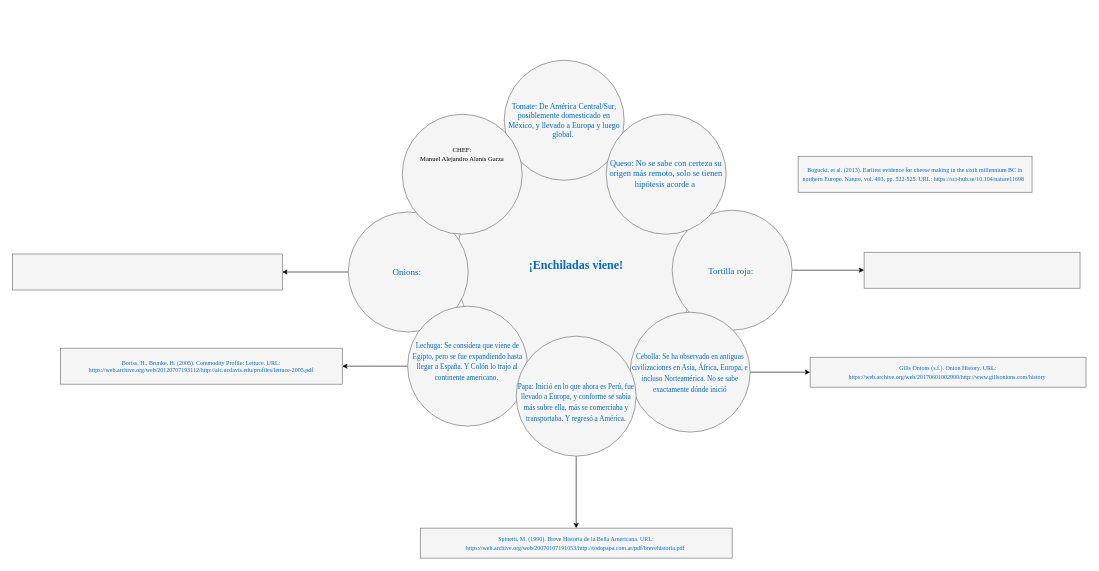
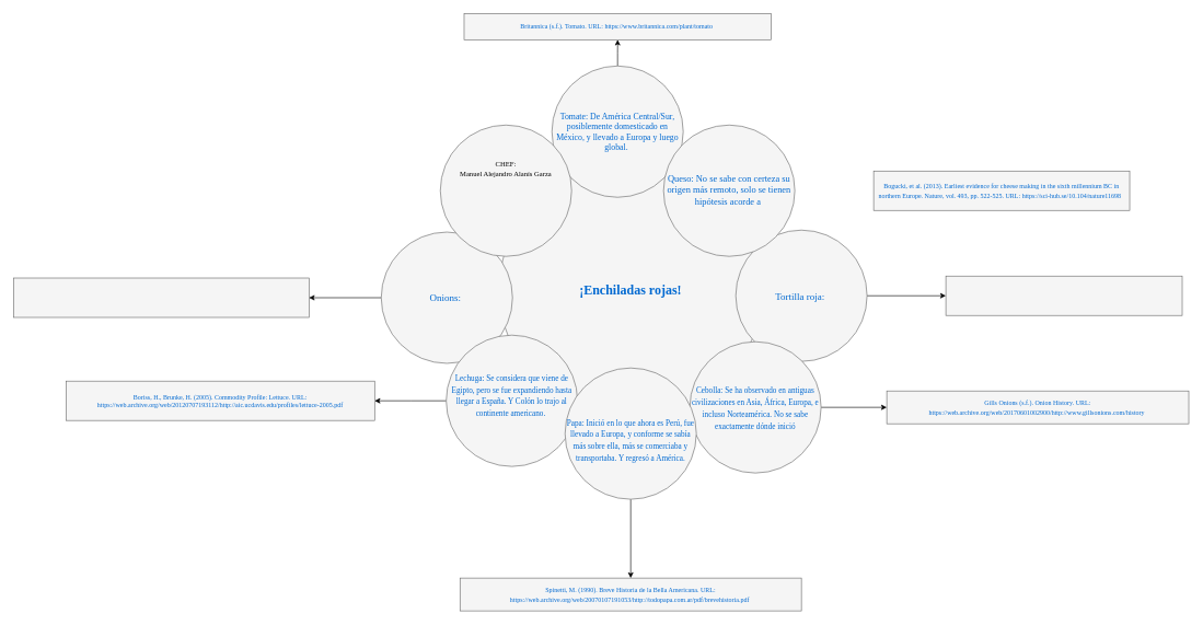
+ <mxCell id="16" value="&lt;p style=&quot;line-height: 90%;&quot;&gt;&lt;font style=&quot;font-size: 10px;&quot;&gt;Britannica (s.f.). Tomato.&amp;nbsp;URL:&amp;nbsp;https://www.britannica.com/plant/tomato&amp;nbsp;&lt;/font&gt;&lt;/p&gt;" style="whiteSpace=wrap;html=1;fontSize=15;fontFamily=Verdana;fillColor=#f5f5f5;strokeColor=#666666;fontColor=#0069D1;rounded=0;shadow=0;dashed=0;comic=0;verticalAlign=middle;" vertex="1" parent="1"><mxGeometry x="706.25" y="20" width="467.5" height="40" as="geometry" /></mxCell>
+ <mxCell id="3" value="" style="edgeStyle=orthogonalEdgeStyle;rounded=0;orthogonalLoop=1;jettySize=auto;html=1;fontSize=15;" edge="1" parent="1" source="4" target="16"><mxGeometry relative="1" as="geometry" /></mxCell>
- <mxCell id="2" value="¡Enchiladas viene!" style="ellipse;whiteSpace=wrap;html=1;rounded=0;shadow=0;dashed=0;comic=0;fontFamily=Verdana;fontSize=20;fontColor=#0069D1;fillColor=#f5f5f5;strokeColor=#666666;fontStyle=1" parent="1" vertex="1"><mxGeometry x="760" y="240" width="400" height="400" as="geometry" /></mxCell>
+ <mxCell id="2" value="¡Enchiladas rojas!" style="ellipse;whiteSpace=wrap;html=1;rounded=0;shadow=0;dashed=0;comic=0;fontFamily=Verdana;fontSize=20;fontColor=#0069D1;fillColor=#f5f5f5;strokeColor=#666666;fontStyle=1" parent="1" vertex="1"><mxGeometry x="760" y="240" width="400" height="400" as="geometry" /></mxCell>
